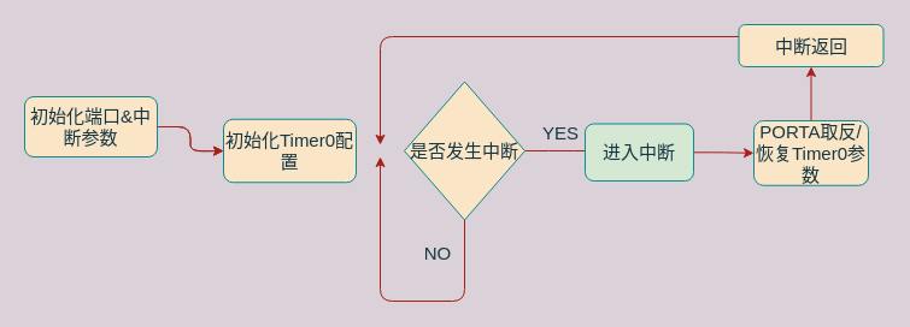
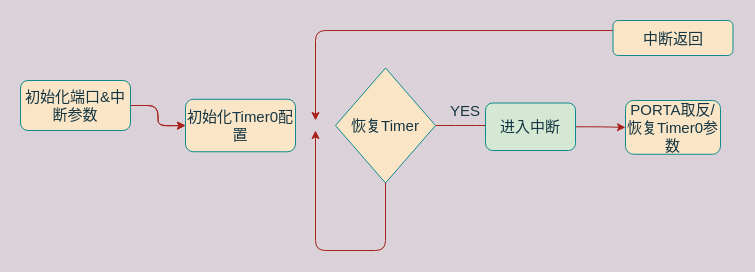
- <mxCell id="13" value="" style="edgeStyle=orthogonalEdgeStyle;curved=0;rounded=1;sketch=0;orthogonalLoop=1;jettySize=auto;html=1;fontSize=15;fontColor=#143642;strokeColor=#A8201A;fillColor=#FAE5C7;" edge="1" parent="1" source="14" target="16"><mxGeometry relative="1" as="geometry" /></mxCell>
- <mxCell id="7" value="是否发生中断" style="rhombus;whiteSpace=wrap;html=1;rounded=0;sketch=0;fontSize=15;fontColor=#143642;strokeColor=#0F8B8D;fillColor=#FAE5C7;" vertex="1" parent="1"><mxGeometry x="335" y="67.5" width="100" height="115" as="geometry" /></mxCell>
+ <mxCell id="7" value="恢复Timer" style="rhombus;whiteSpace=wrap;html=1;rounded=0;sketch=0;fontSize=15;fontColor=#143642;strokeColor=#0F8B8D;fillColor=#FAE5C7;" vertex="1" parent="1"><mxGeometry x="335" y="67.5" width="100" height="115" as="geometry" /></mxCell>
- <mxCell id="8" value="NO&amp;nbsp;" style="text;html=1;strokeColor=none;fillColor=none;align=center;verticalAlign=middle;whiteSpace=wrap;rounded=0;sketch=0;fontSize=15;fontColor=#143642;" vertex="1" parent="1"><mxGeometry x="345" y="200" width="40" height="20" as="geometry" /></mxCell>
